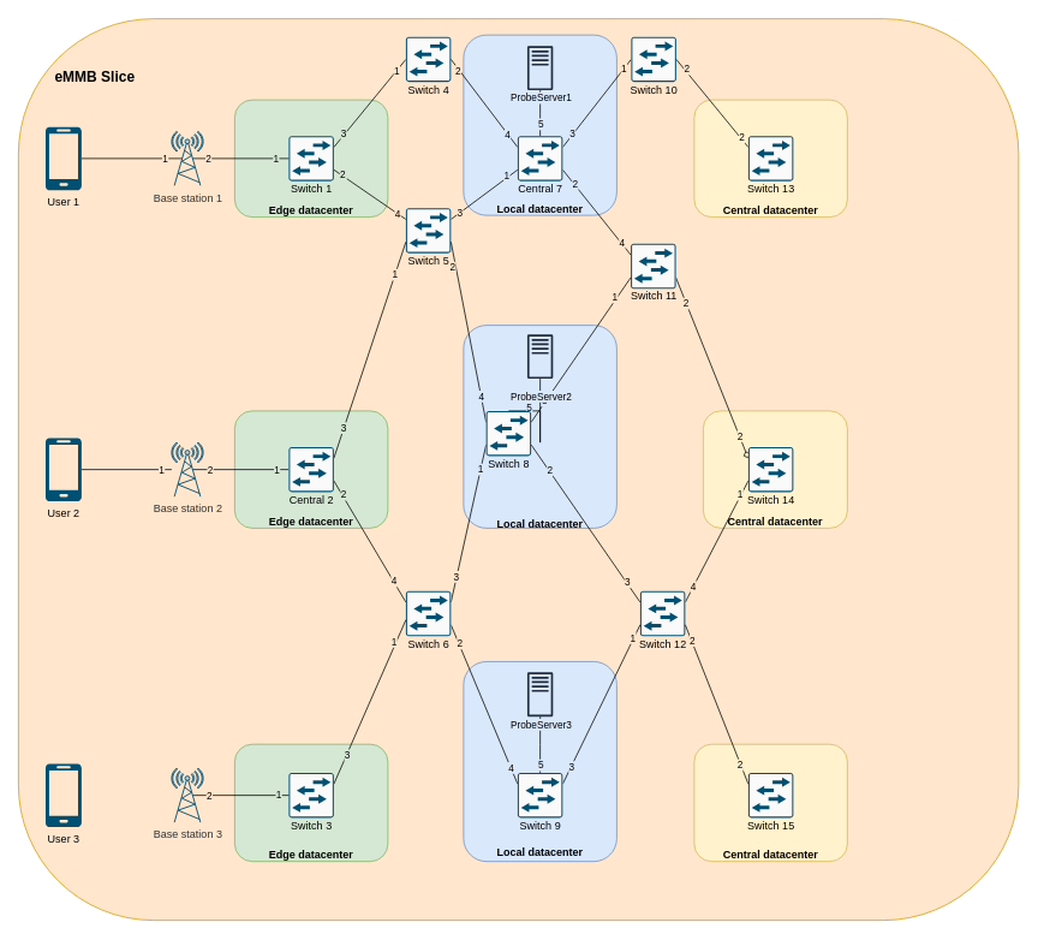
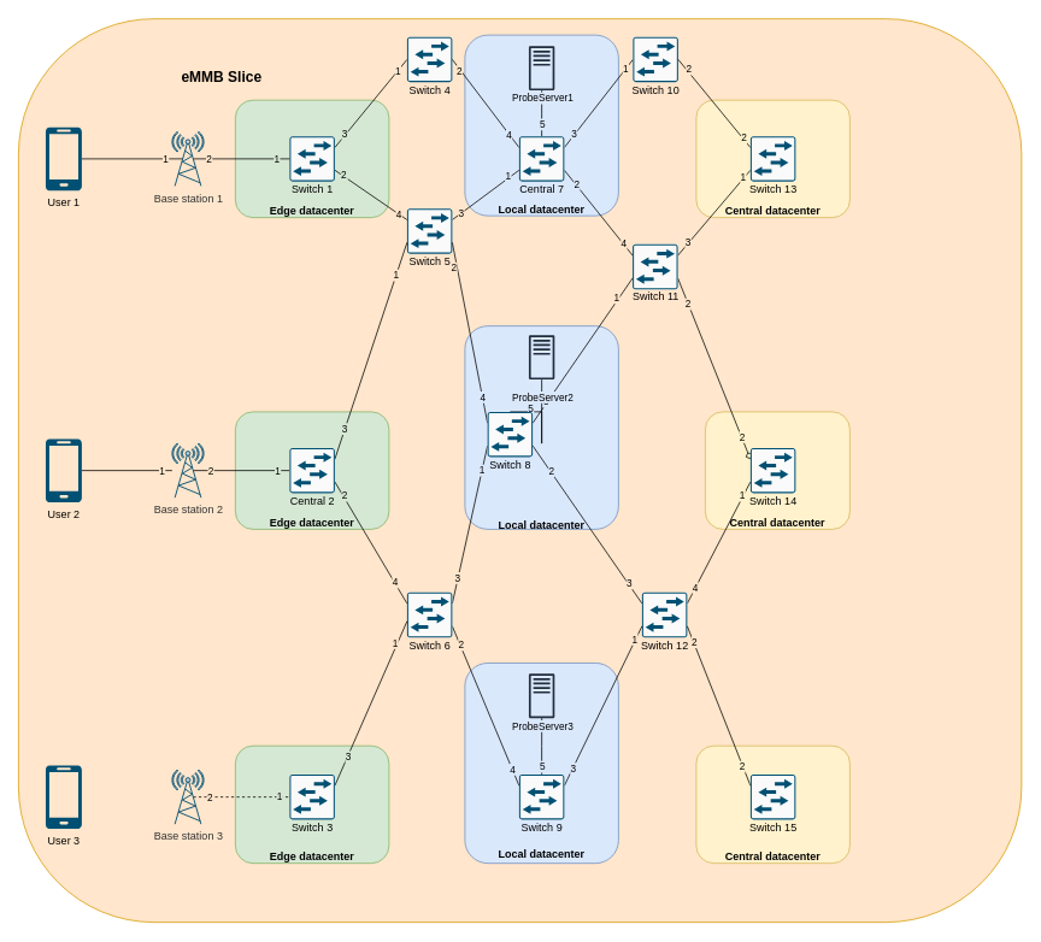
- <mxCell id="116" value="&lt;b&gt;&lt;font style=&quot;font-size: 16px&quot;&gt;eMMB Slice&lt;/font&gt;&lt;/b&gt;" style="text;html=1;strokeColor=none;fillColor=none;align=center;verticalAlign=middle;whiteSpace=wrap;rounded=0;" parent="1" vertex="1"><mxGeometry x="30" y="69.4" width="150" height="30" as="geometry" /></mxCell>
+ <mxCell id="116" value="&lt;b&gt;&lt;font style=&quot;font-size: 16px&quot;&gt;eMMB Slice&lt;/font&gt;&lt;/b&gt;" style="text;html=1;strokeColor=none;fillColor=none;align=center;verticalAlign=middle;whiteSpace=wrap;rounded=0;" parent="1" vertex="1"><mxGeometry x="170" y="69.4" width="150" height="30" as="geometry" /></mxCell>
+ <mxCell id="38" style="edgeStyle=none;rounded=0;orthogonalLoop=1;jettySize=auto;html=1;exitX=1;exitY=0.25;exitDx=0;exitDy=0;exitPerimeter=0;entryX=0;entryY=0.75;entryDx=0;entryDy=0;entryPerimeter=0;endArrow=none;endFill=0;" parent="1" source="44" target="48" edge="1"><mxGeometry relative="1" as="geometry" /></mxCell>
+ <mxCell id="39" value="1" style="edgeLabel;html=1;align=center;verticalAlign=middle;resizable=0;points=[];fontColor=#000000;labelBackgroundColor=#FFF2CC;" parent="38" vertex="1" connectable="0"><mxGeometry x="0.854" y="1" relative="1" as="geometry"><mxPoint x="-2" y="1" as="offset" /></mxGeometry></mxCell>
+ <mxCell id="40" value="3" style="edgeLabel;html=1;align=center;verticalAlign=middle;resizable=0;points=[];fontColor=#000000;labelBackgroundColor=#FFE6CC;" parent="38" vertex="1" connectable="0"><mxGeometry x="-0.592" y="-1" relative="1" as="geometry"><mxPoint x="-6" y="4" as="offset" /></mxGeometry></mxCell>
- <mxCell id="105" style="edgeStyle=orthogonalEdgeStyle;rounded=0;orthogonalLoop=1;jettySize=auto;html=1;exitX=0.67;exitY=0.5;exitDx=0;exitDy=0;exitPerimeter=0;entryX=0;entryY=0.5;entryDx=0;entryDy=0;entryPerimeter=0;endArrow=none;endFill=0;" parent="1" source="108" target="88" edge="1"><mxGeometry relative="1" as="geometry" /></mxCell>
+ <mxCell id="105" style="edgeStyle=orthogonalEdgeStyle;rounded=0;orthogonalLoop=1;jettySize=auto;html=1;exitX=0.67;exitY=0.5;exitDx=0;exitDy=0;exitPerimeter=0;entryX=0;entryY=0.5;entryDx=0;entryDy=0;entryPerimeter=0;endArrow=none;endFill=0;dashed=1;" parent="1" source="108" target="88" edge="1"><mxGeometry relative="1" as="geometry" /></mxCell>
